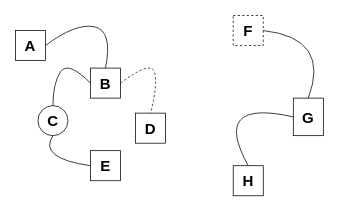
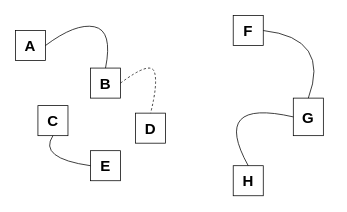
- <mxCell id="6" value="&lt;b&gt;&lt;font style=&quot;font-size: 20px&quot;&gt;F&lt;/font&gt;&lt;/b&gt;" style="rounded=0;whiteSpace=wrap;html=1;dashed=1;" vertex="1" parent="1"><mxGeometry x="310" y="20" width="40" height="40" as="geometry" /></mxCell>
+ <mxCell id="6" value="&lt;b&gt;&lt;font style=&quot;font-size: 20px&quot;&gt;F&lt;/font&gt;&lt;/b&gt;" style="rounded=0;whiteSpace=wrap;html=1;" vertex="1" parent="1"><mxGeometry x="310" y="20" width="40" height="40" as="geometry" /></mxCell>
- <mxCell id="11" value="" style="curved=1;endArrow=none;html=1;rounded=0;fontSize=20;exitX=0;exitY=0.5;exitDx=0;exitDy=0;entryX=0.5;entryY=0;entryDx=0;entryDy=0;endFill=0;" edge="1" parent="1" source="4" target="3"><mxGeometry width="50" height="50" relative="1" as="geometry"><mxPoint x="-50" y="150" as="sourcePoint" /><mxPoint x="0" y="100" as="targetPoint" /><Array as="points"><mxPoint x="90" y="80" /><mxPoint x="70" y="110" /></Array></mxGeometry></mxCell>
- <mxCell id="3" value="&lt;b&gt;&lt;font style=&quot;font-size: 20px&quot;&gt;C&lt;/font&gt;&lt;/b&gt;" style="ellipse;whiteSpace=wrap;html=1;" vertex="1" parent="1"><mxGeometry x="50" y="140" width="40" height="40" as="geometry" /></mxCell>
+ <mxCell id="3" value="&lt;b&gt;&lt;font style=&quot;font-size: 20px&quot;&gt;C&lt;/font&gt;&lt;/b&gt;" style="rounded=0;whiteSpace=wrap;html=1;" vertex="1" parent="1"><mxGeometry x="50" y="140" width="40" height="40" as="geometry" /></mxCell>
